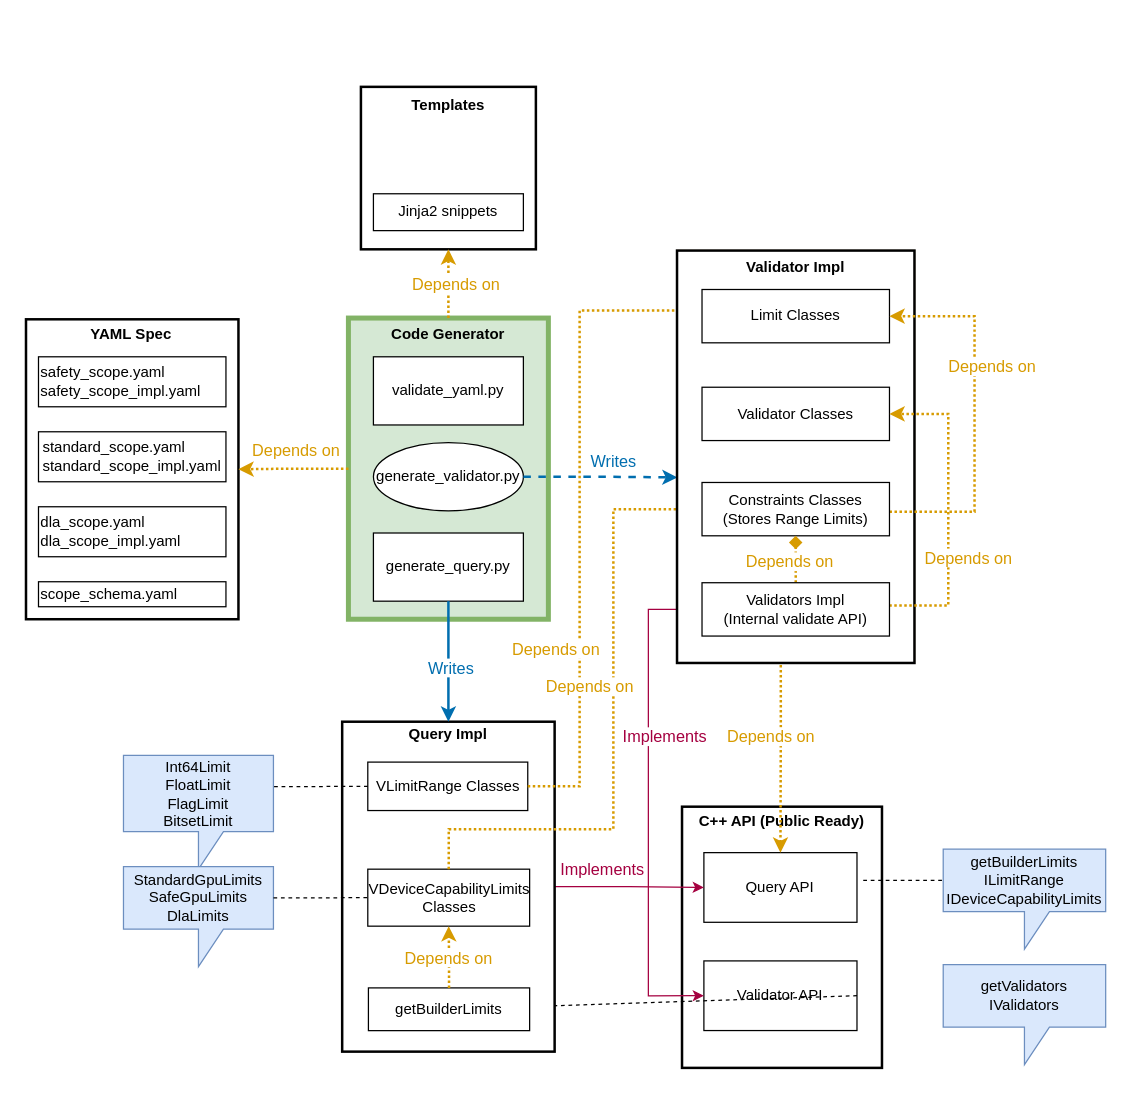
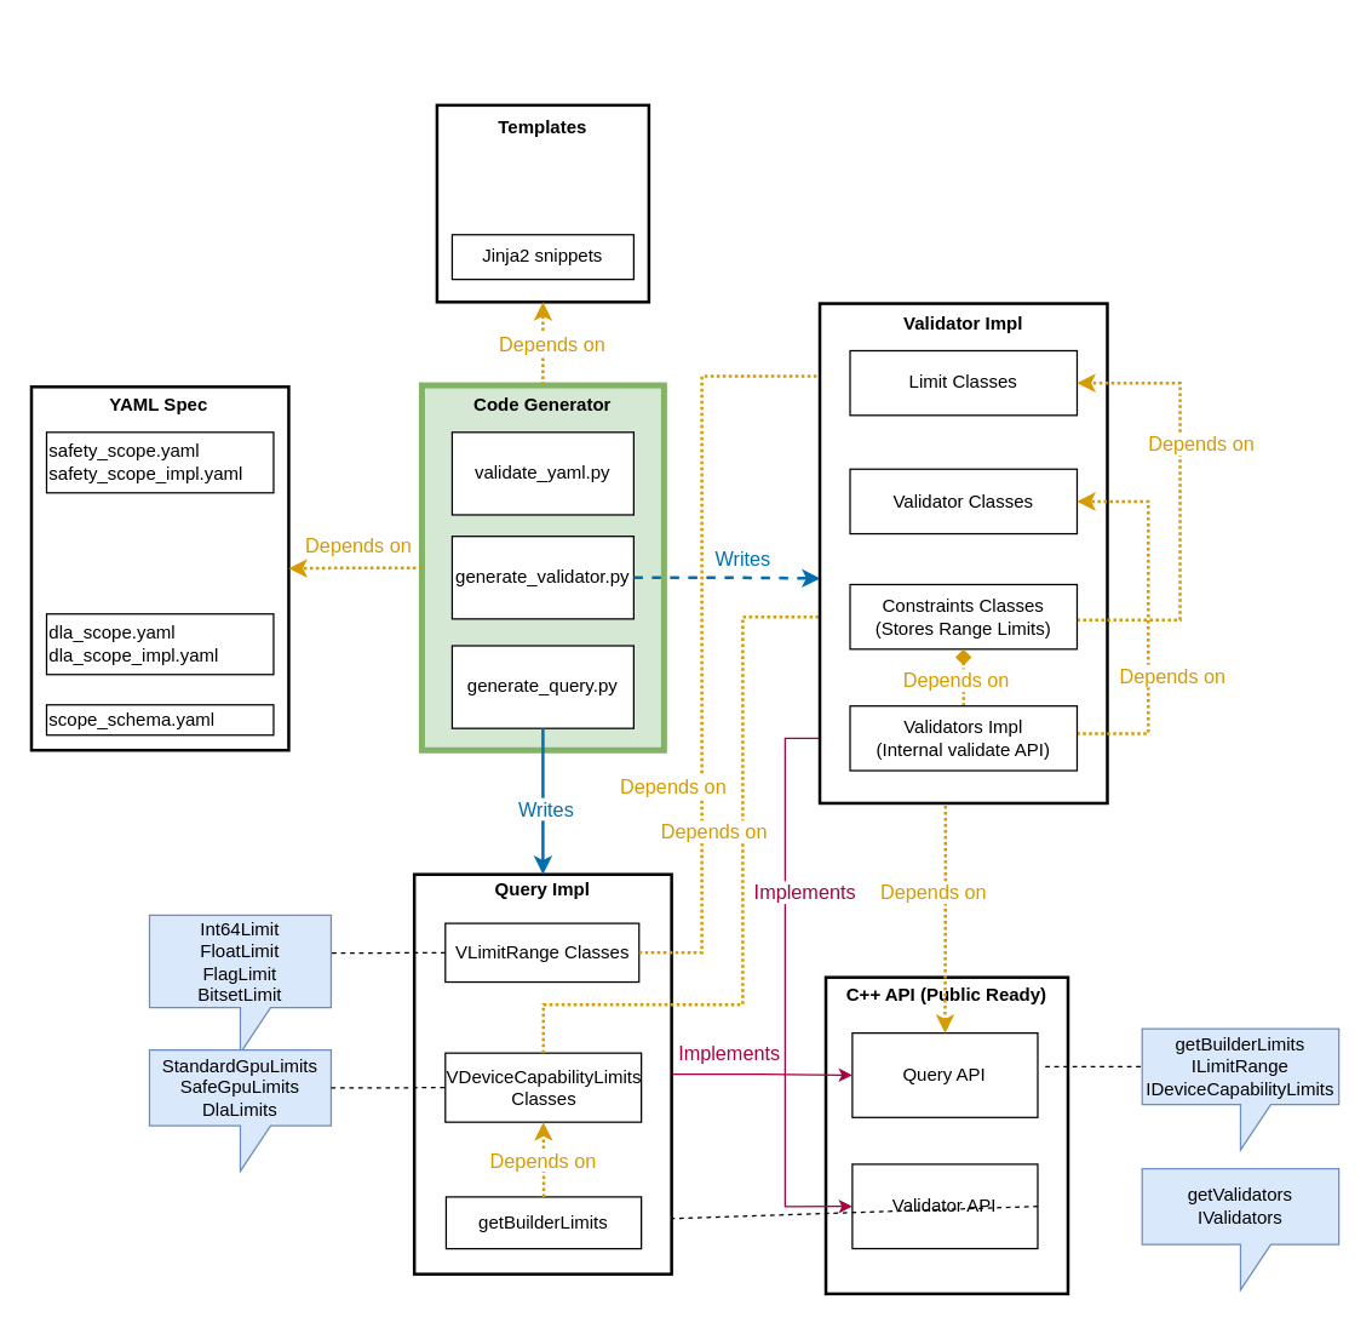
- <mxCell id="7" value="&lt;div style=&quot;text-align: left;&quot;&gt;standard_scope.yaml&lt;/div&gt;&lt;div style=&quot;text-align: left;&quot;&gt;standard_scope_impl.yaml&lt;/div&gt;" style="rounded=0;whiteSpace=wrap;html=1;labelBackgroundColor=none;" parent="4" vertex="1"><mxGeometry y="60" width="150" height="40" as="geometry" /></mxCell>
- <mxCell id="21" value="generate_validator.py" style="ellipse;whiteSpace=wrap;html=1;labelBackgroundColor=none;" parent="19" vertex="1"><mxGeometry x="20" y="99.73" width="120" height="54.545" as="geometry" /></mxCell>
+ <mxCell id="21" value="generate_validator.py" style="rounded=0;whiteSpace=wrap;html=1;labelBackgroundColor=none;" parent="19" vertex="1"><mxGeometry x="20" y="99.73" width="120" height="54.545" as="geometry" /></mxCell>
